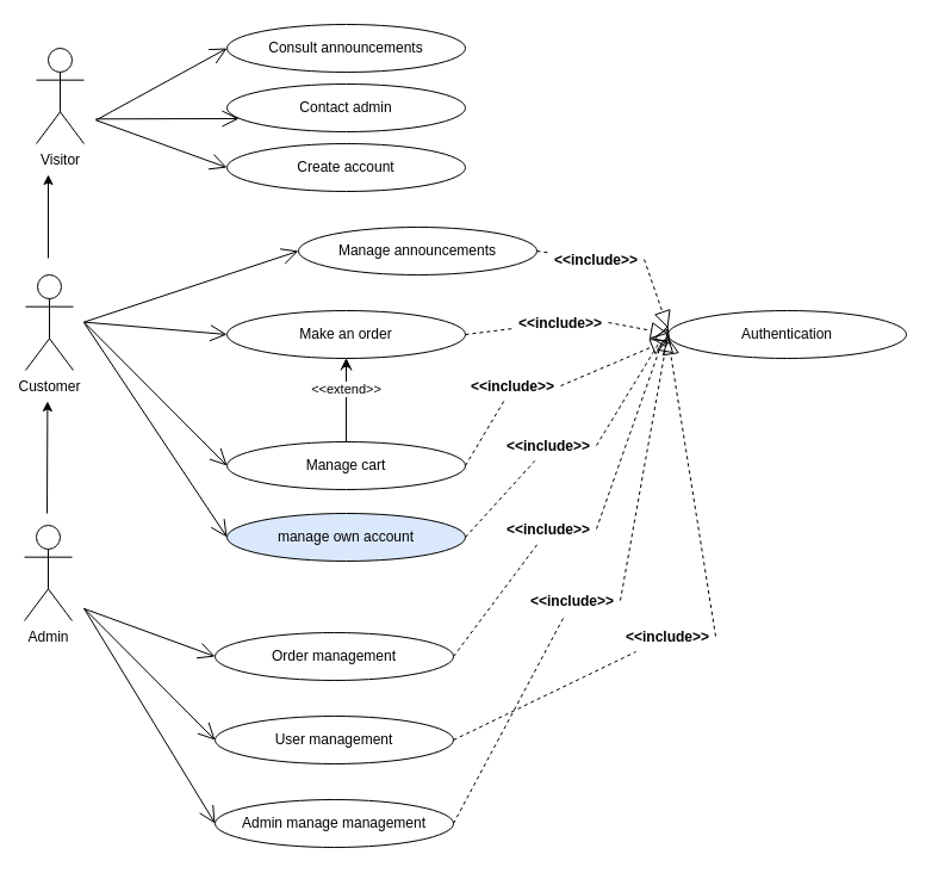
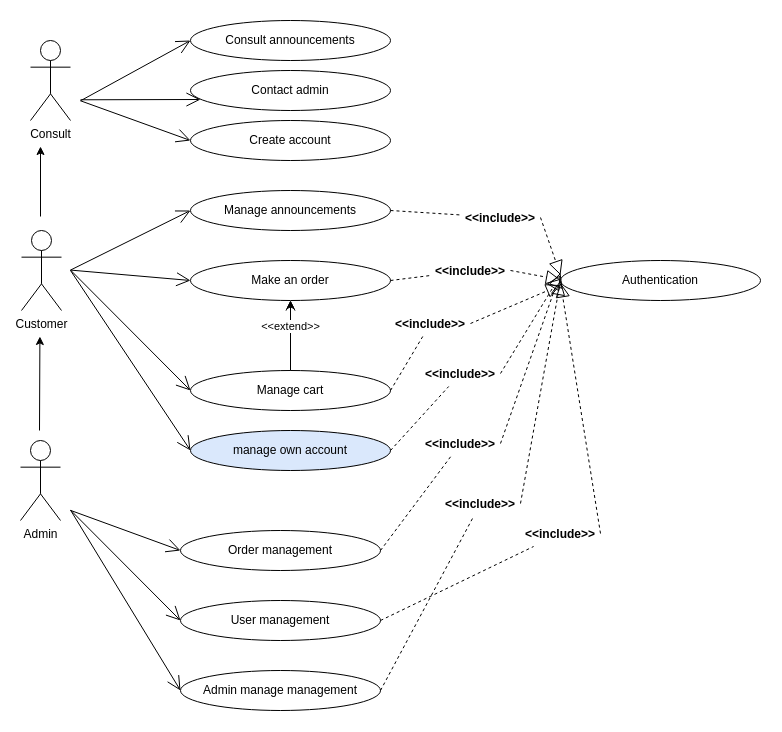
- <mxCell id="2" value="Visitor&lt;br&gt;" style="shape=umlActor;verticalLabelPosition=bottom;verticalAlign=top;html=1;" parent="1" vertex="1"><mxGeometry x="30" y="40" width="40" height="80" as="geometry" /></mxCell>
+ <mxCell id="2" value="Consult&lt;br&gt;" style="shape=umlActor;verticalLabelPosition=bottom;verticalAlign=top;html=1;" parent="1" vertex="1"><mxGeometry x="30" y="40" width="40" height="80" as="geometry" /></mxCell>
- <mxCell id="8" value="Manage announcements" style="ellipse;whiteSpace=wrap;html=1;" parent="1" vertex="1"><mxGeometry x="250" y="190" width="200" height="40" as="geometry" /></mxCell>
+ <mxCell id="8" value="Manage announcements" style="ellipse;whiteSpace=wrap;html=1;" parent="1" vertex="1"><mxGeometry x="190" y="190" width="200" height="40" as="geometry" /></mxCell>
